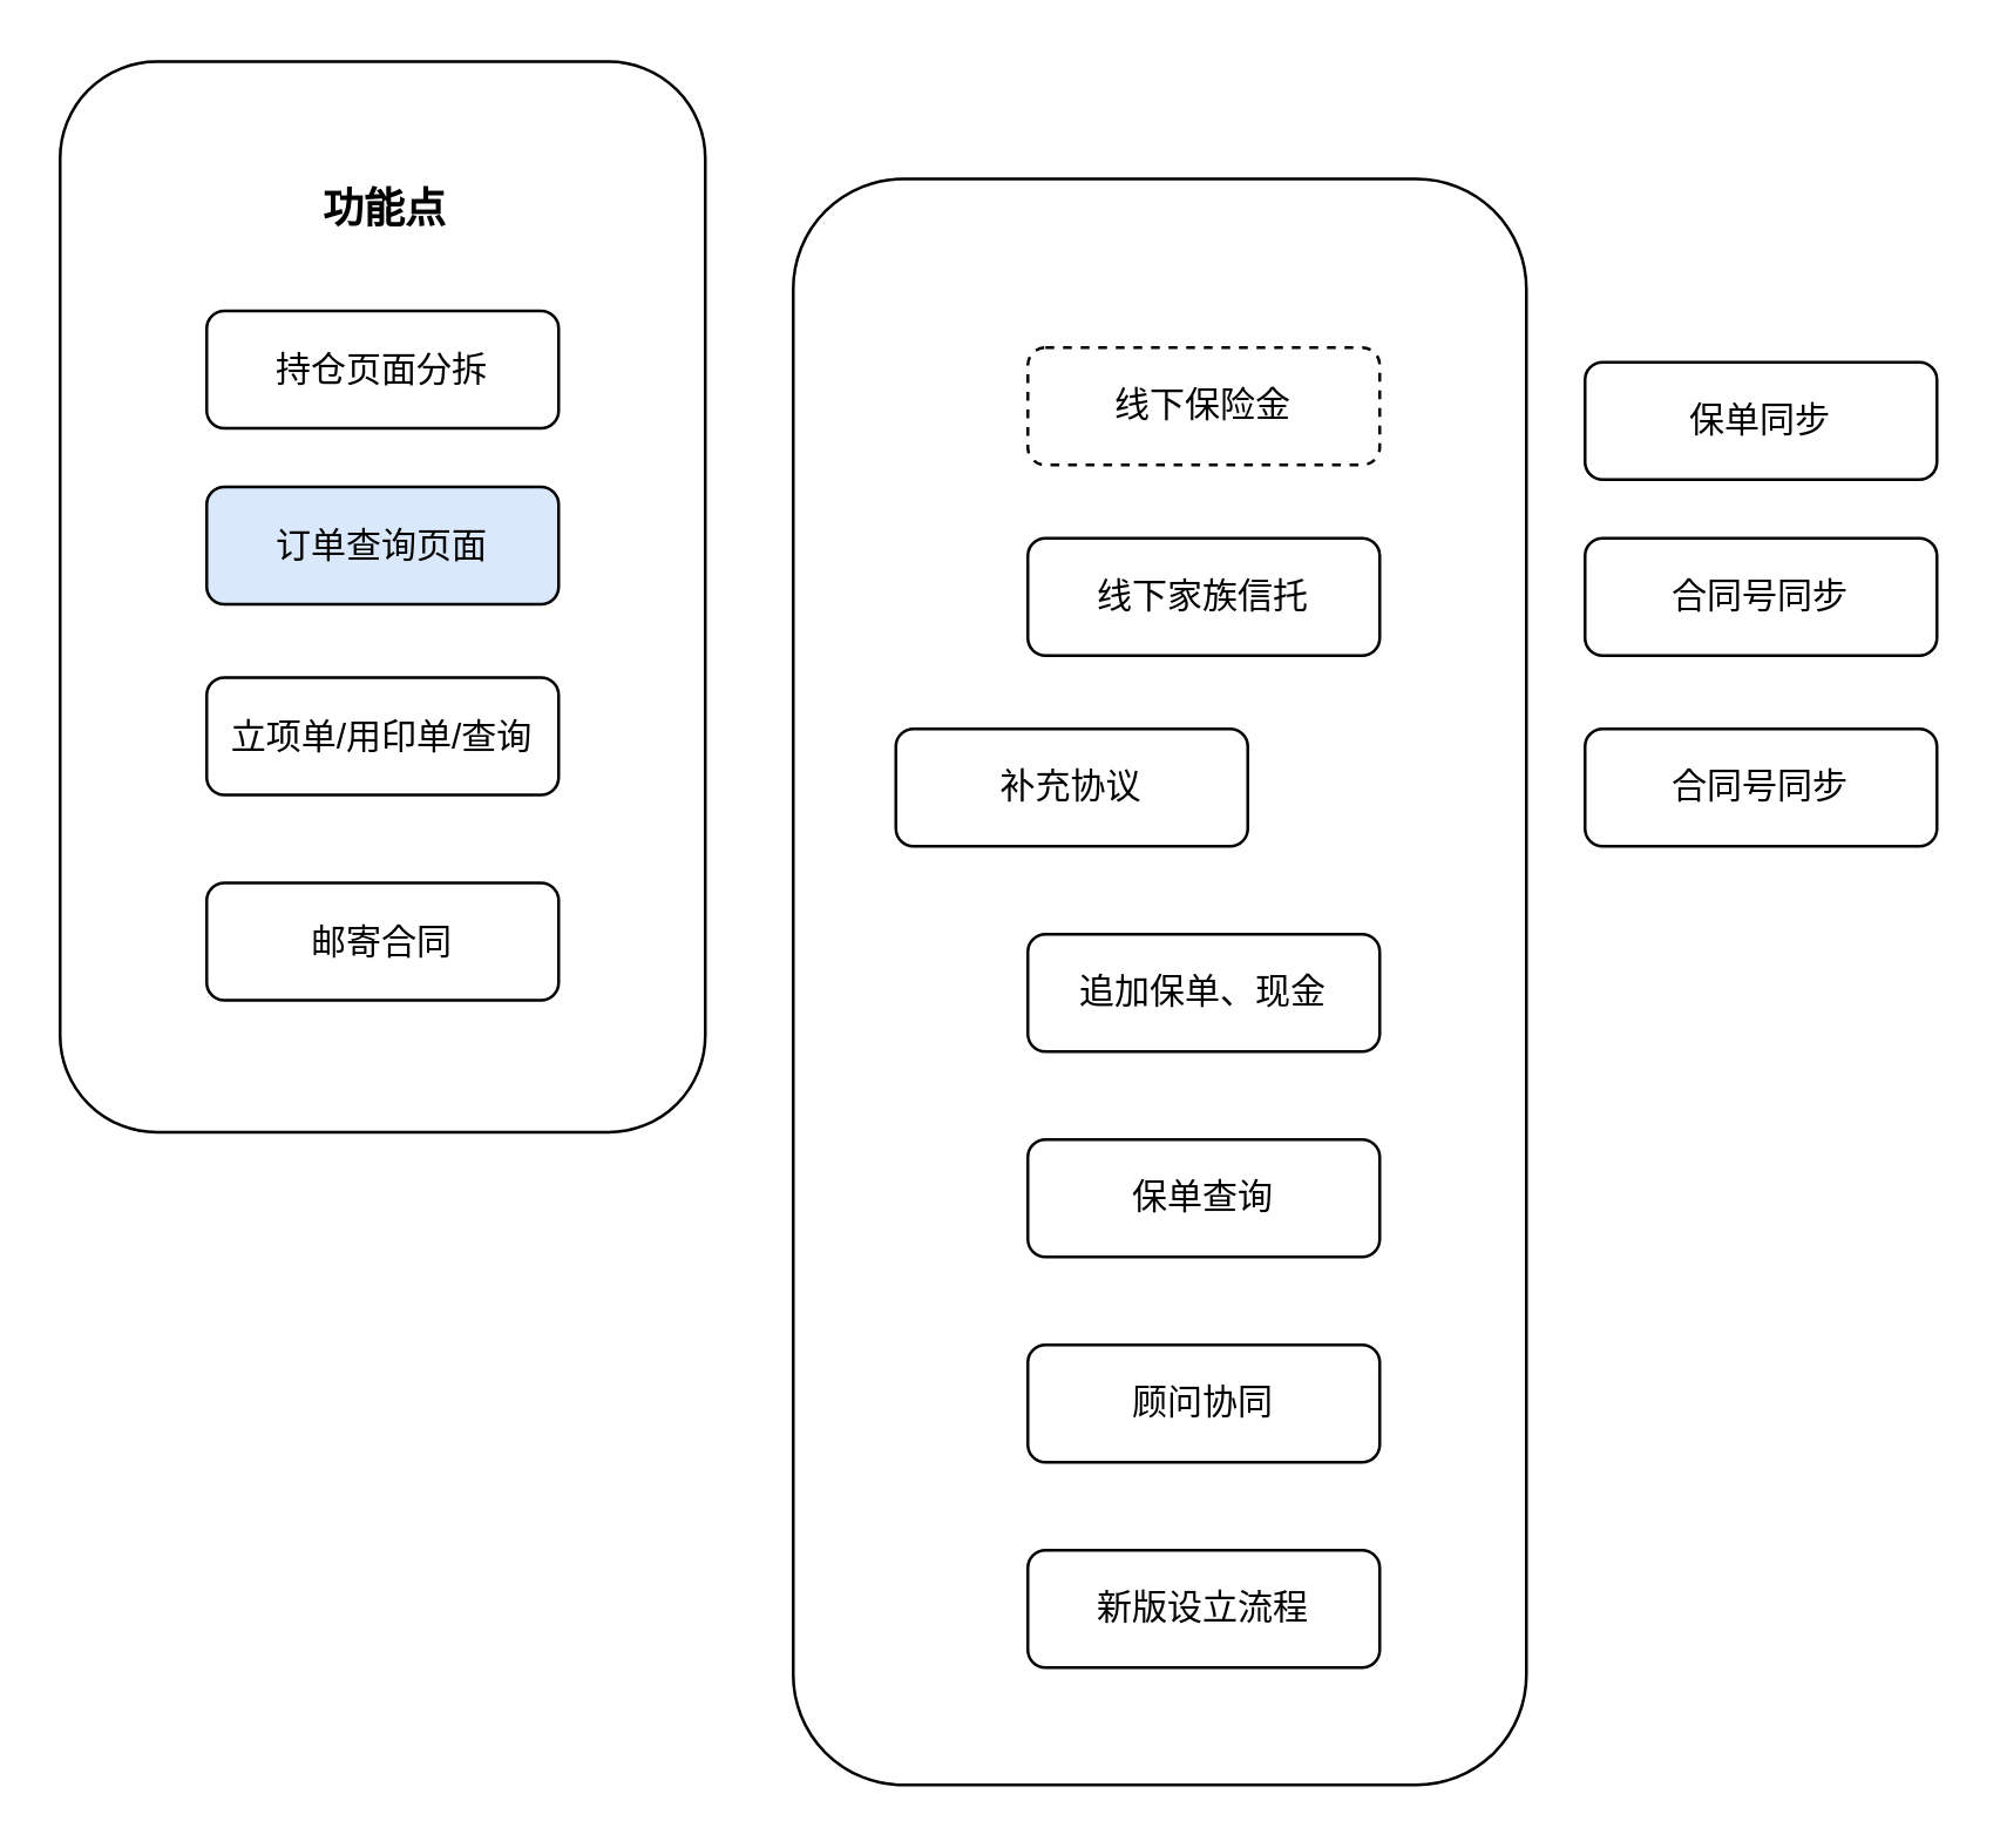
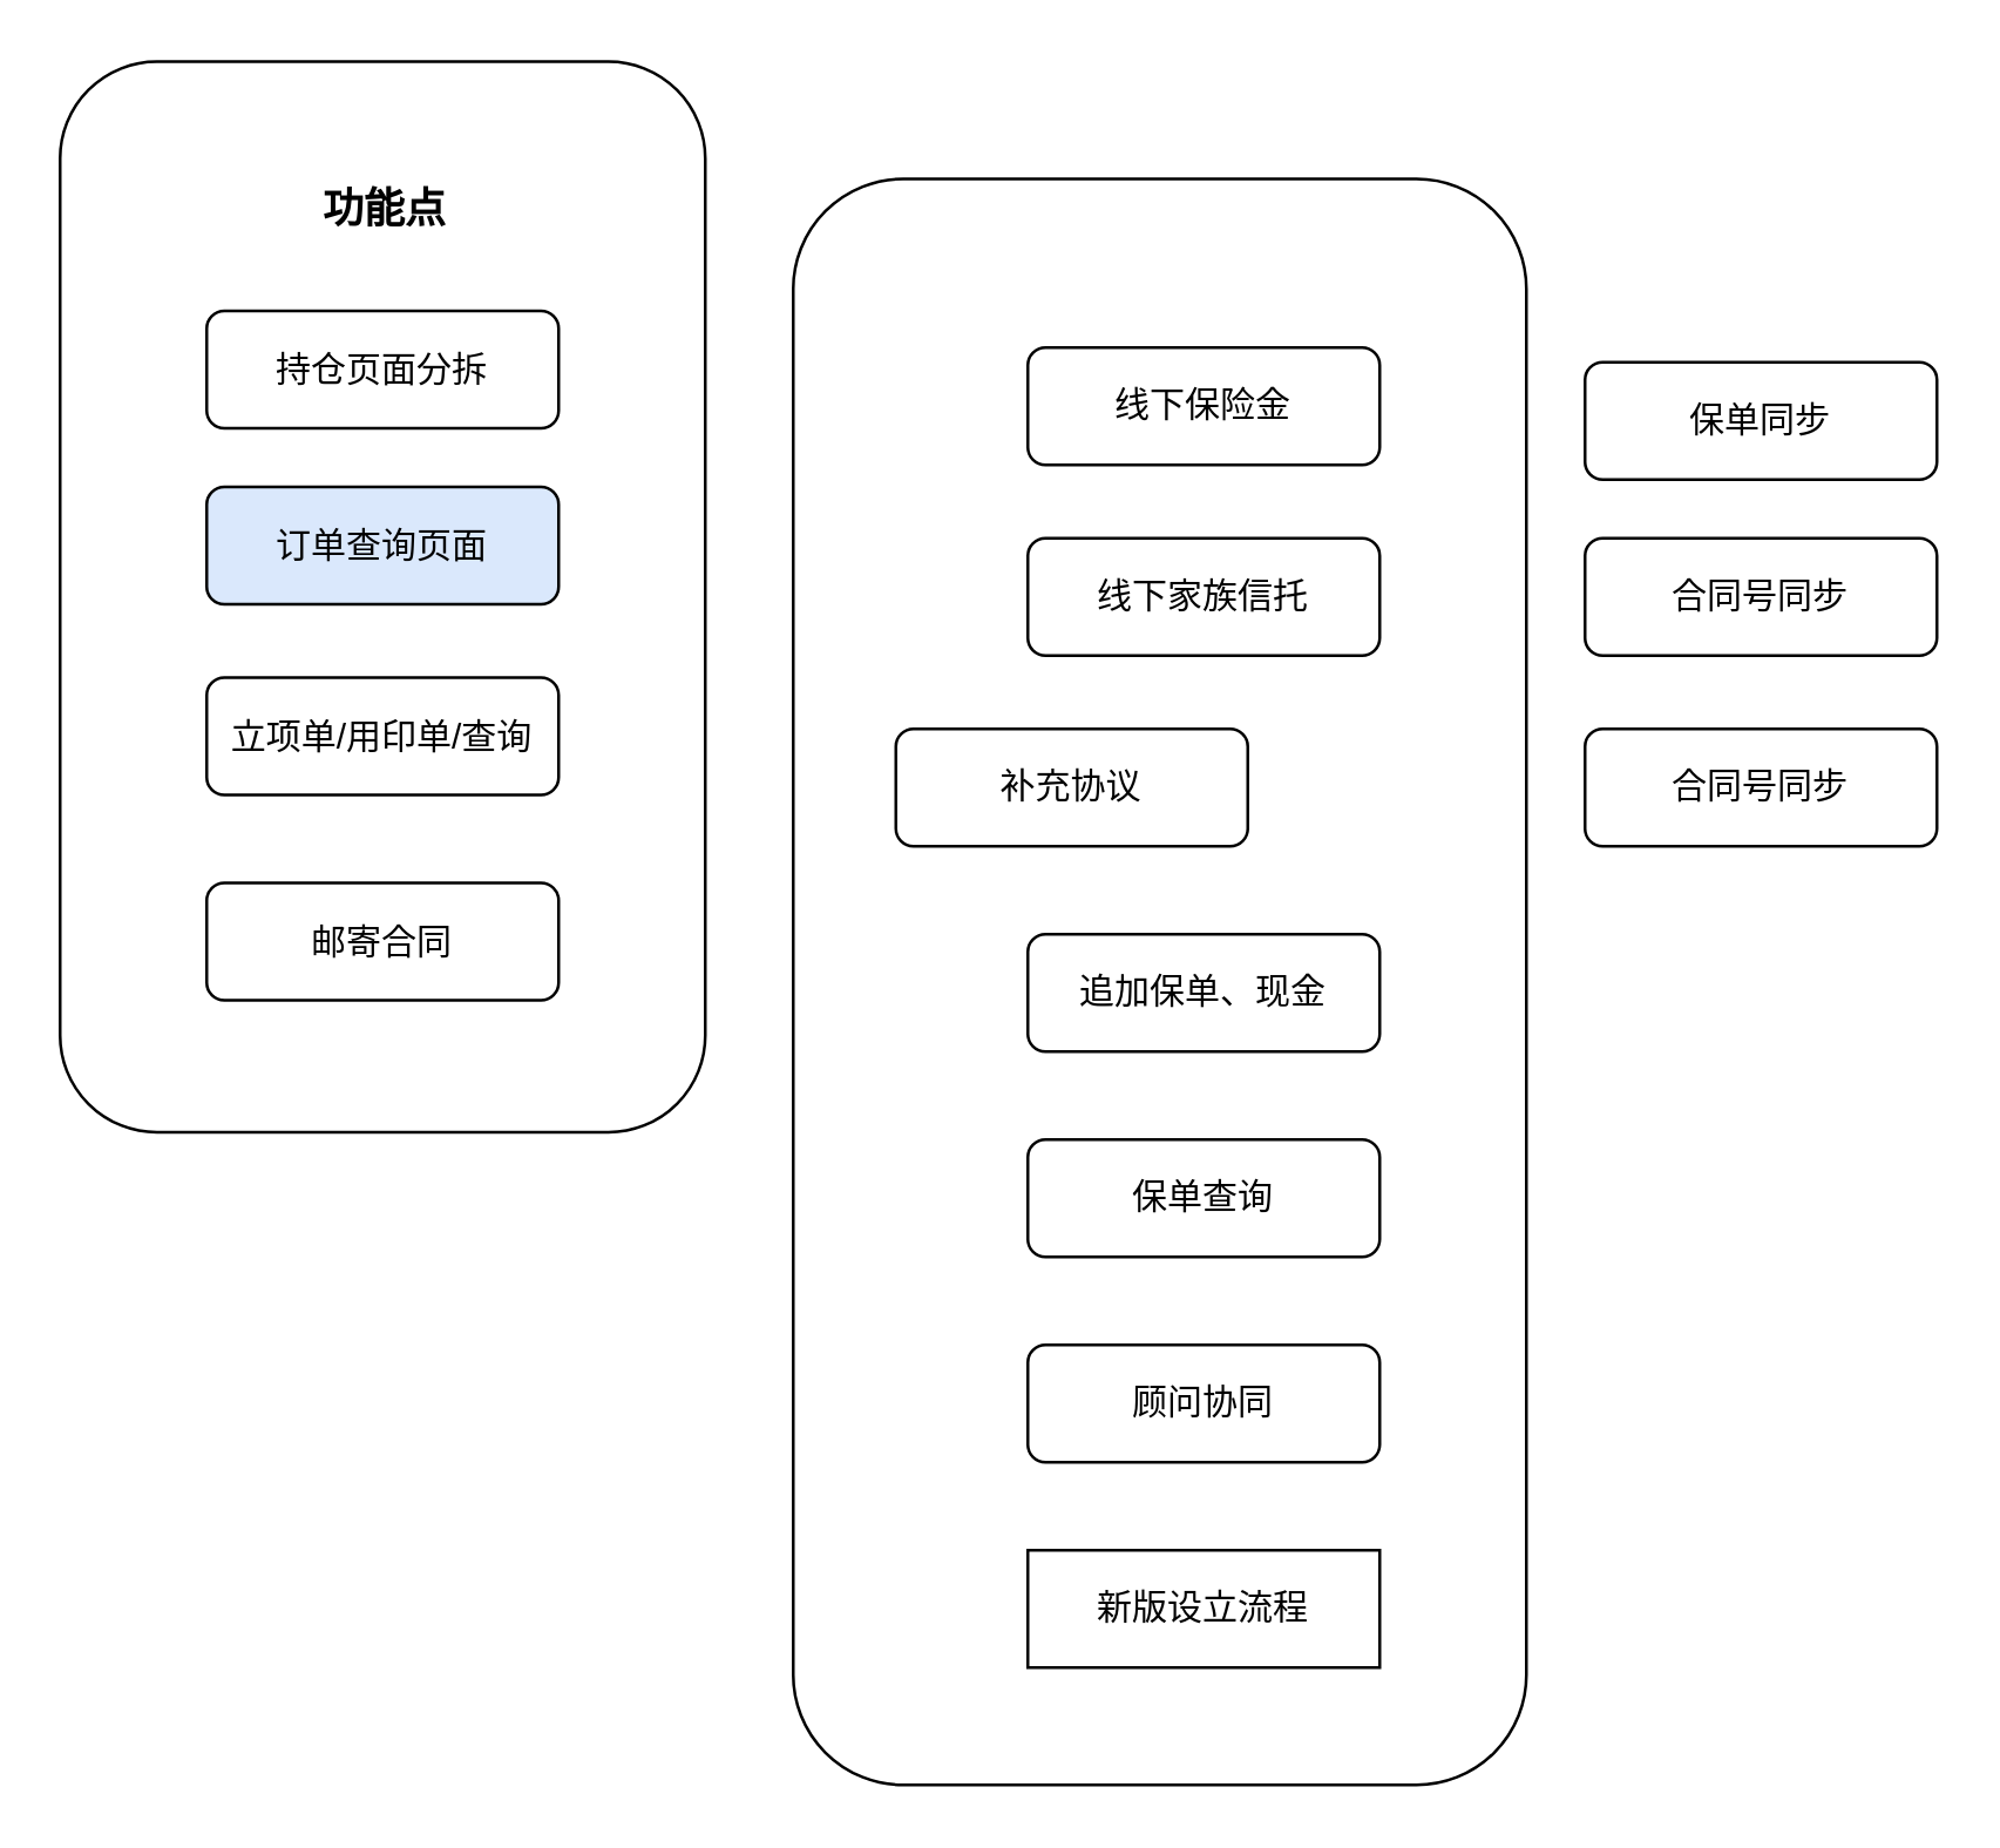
- <mxCell id="7" value="线下保险金" style="rounded=1;whiteSpace=wrap;html=1;fontSize=12;glass=0;strokeWidth=1;shadow=0;dashed=1;" vertex="1" parent="1"><mxGeometry x="350" y="118" width="120" height="40" as="geometry" /></mxCell>
+ <mxCell id="7" value="线下保险金" style="rounded=1;whiteSpace=wrap;html=1;fontSize=12;glass=0;strokeWidth=1;shadow=0;" vertex="1" parent="1"><mxGeometry x="350" y="118" width="120" height="40" as="geometry" /></mxCell>
- <mxCell id="14" value="新版设立流程" style="rounded=1;whiteSpace=wrap;html=1;fontSize=12;glass=0;strokeWidth=1;shadow=0;" vertex="1" parent="1"><mxGeometry x="350" y="528" width="120" height="40" as="geometry" /></mxCell>
+ <mxCell id="14" value="新版设立流程" style="whiteSpace=wrap;html=1;fontSize=12;glass=0;strokeWidth=1;shadow=0;rounded=0;" vertex="1" parent="1"><mxGeometry x="350" y="528" width="120" height="40" as="geometry" /></mxCell>
